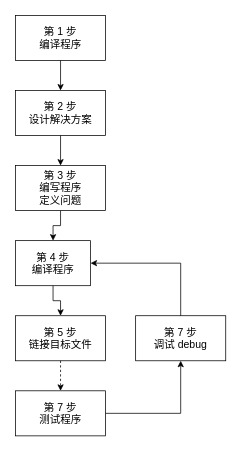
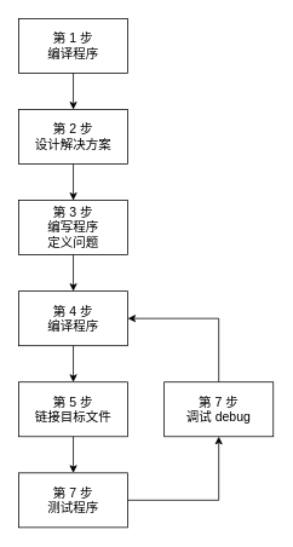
- <mxCell id="9" value="&lt;font style=&quot;font-size: 14px;&quot;&gt;第 4 步&lt;br&gt;编译程序&lt;br&gt;&lt;/font&gt;" style="rounded=0;whiteSpace=wrap;html=1;fillColor=none;" vertex="1" parent="1"><mxGeometry x="20" y="320" width="100" height="60" as="geometry" /></mxCell>
+ <mxCell id="9" value="&lt;font style=&quot;font-size: 14px;&quot;&gt;第 4 步&lt;br&gt;编译程序&lt;br&gt;&lt;/font&gt;" style="rounded=0;whiteSpace=wrap;html=1;fillColor=none;" vertex="1" parent="1"><mxGeometry x="20" y="320" width="120" height="60" as="geometry" /></mxCell>
- <mxCell id="10" value="" style="edgeStyle=orthogonalEdgeStyle;rounded=0;orthogonalLoop=1;jettySize=auto;html=1;dashed=1;" edge="1" parent="1" source="11" target="13"><mxGeometry relative="1" as="geometry" /></mxCell>
+ <mxCell id="10" value="" style="edgeStyle=orthogonalEdgeStyle;rounded=0;orthogonalLoop=1;jettySize=auto;html=1;" edge="1" parent="1" source="11" target="13"><mxGeometry relative="1" as="geometry" /></mxCell>
